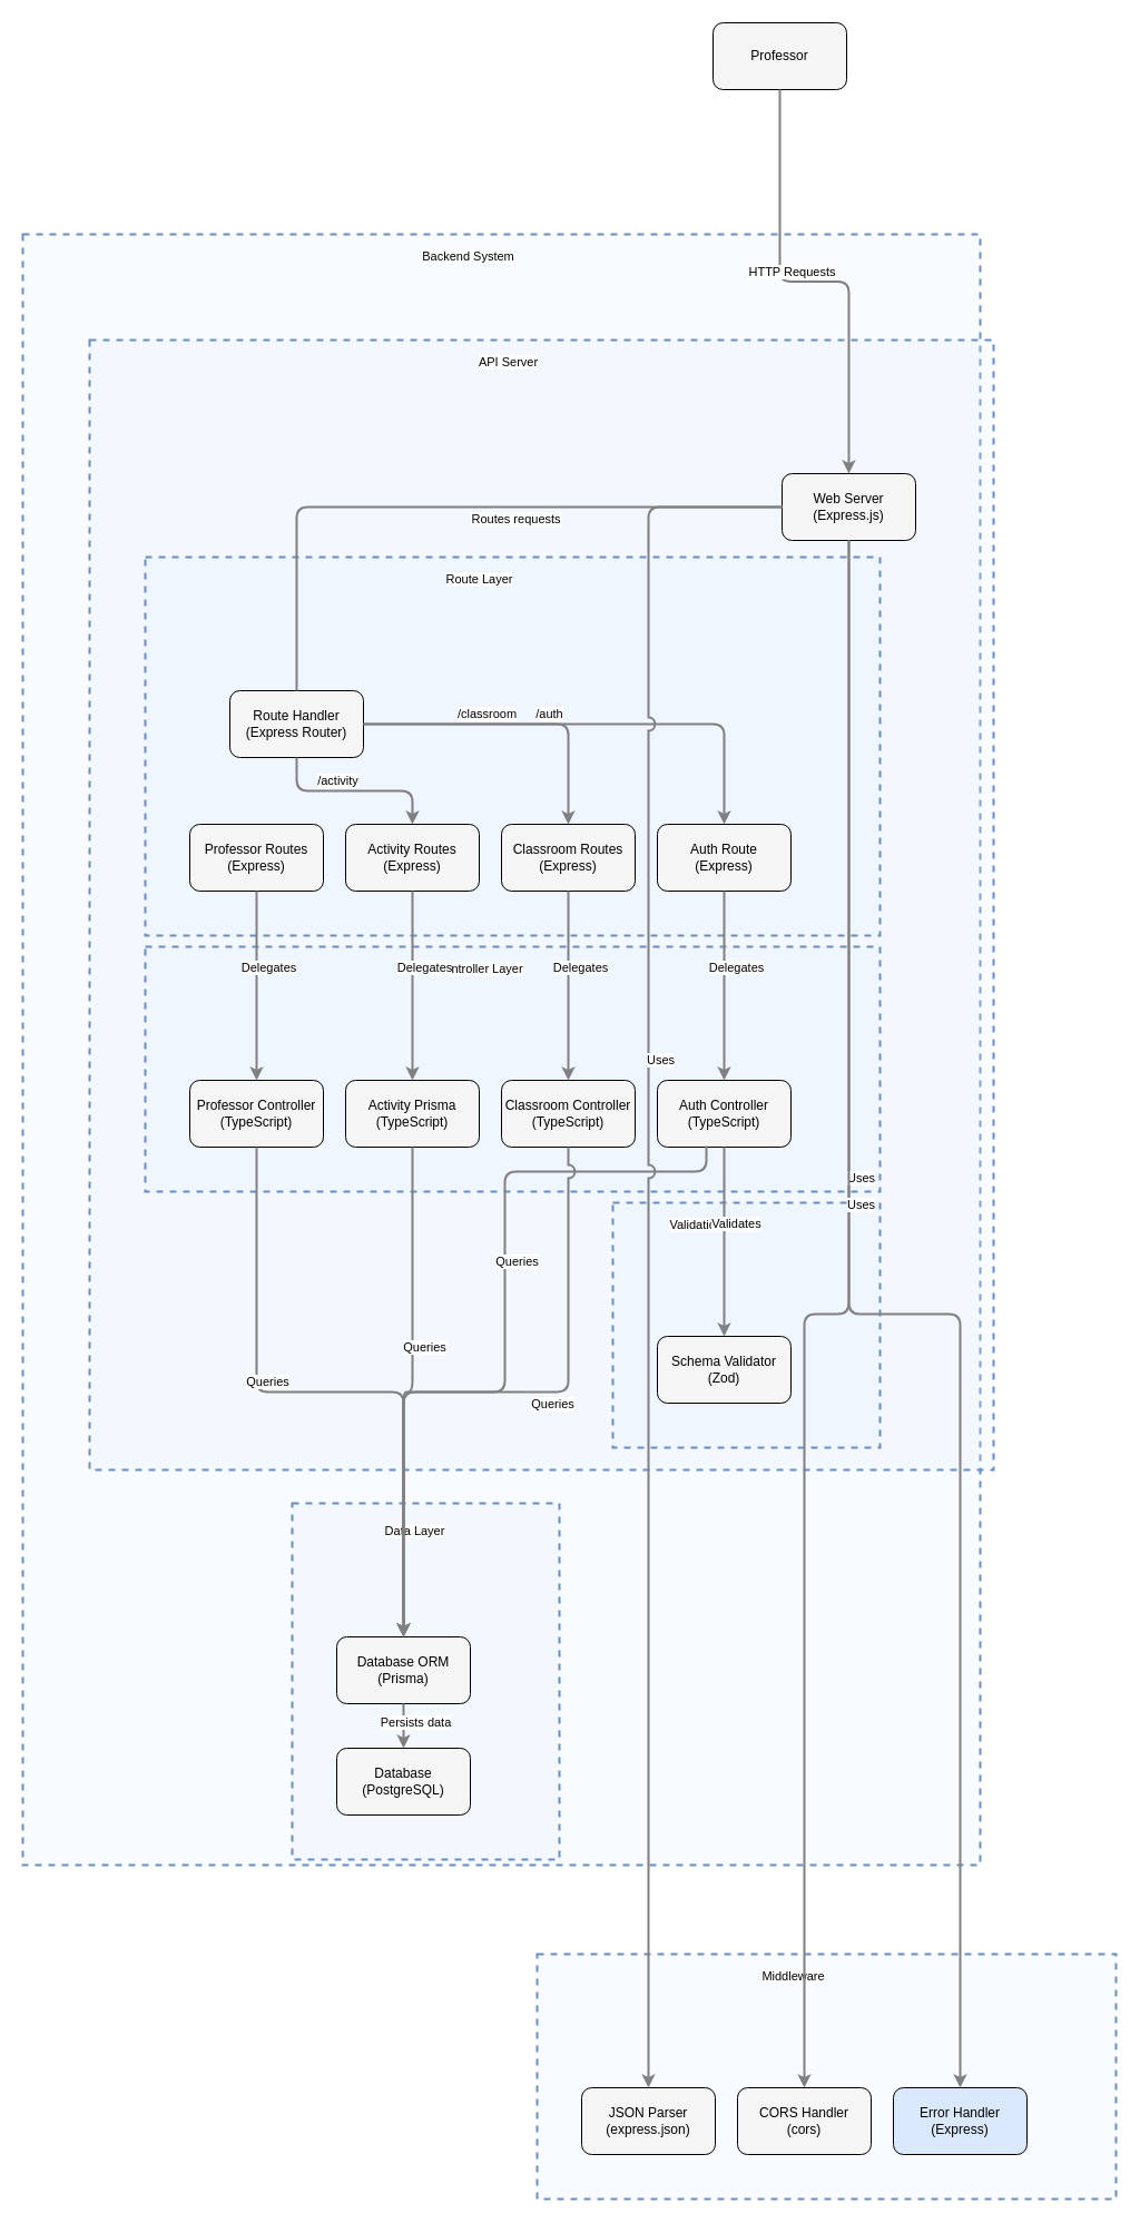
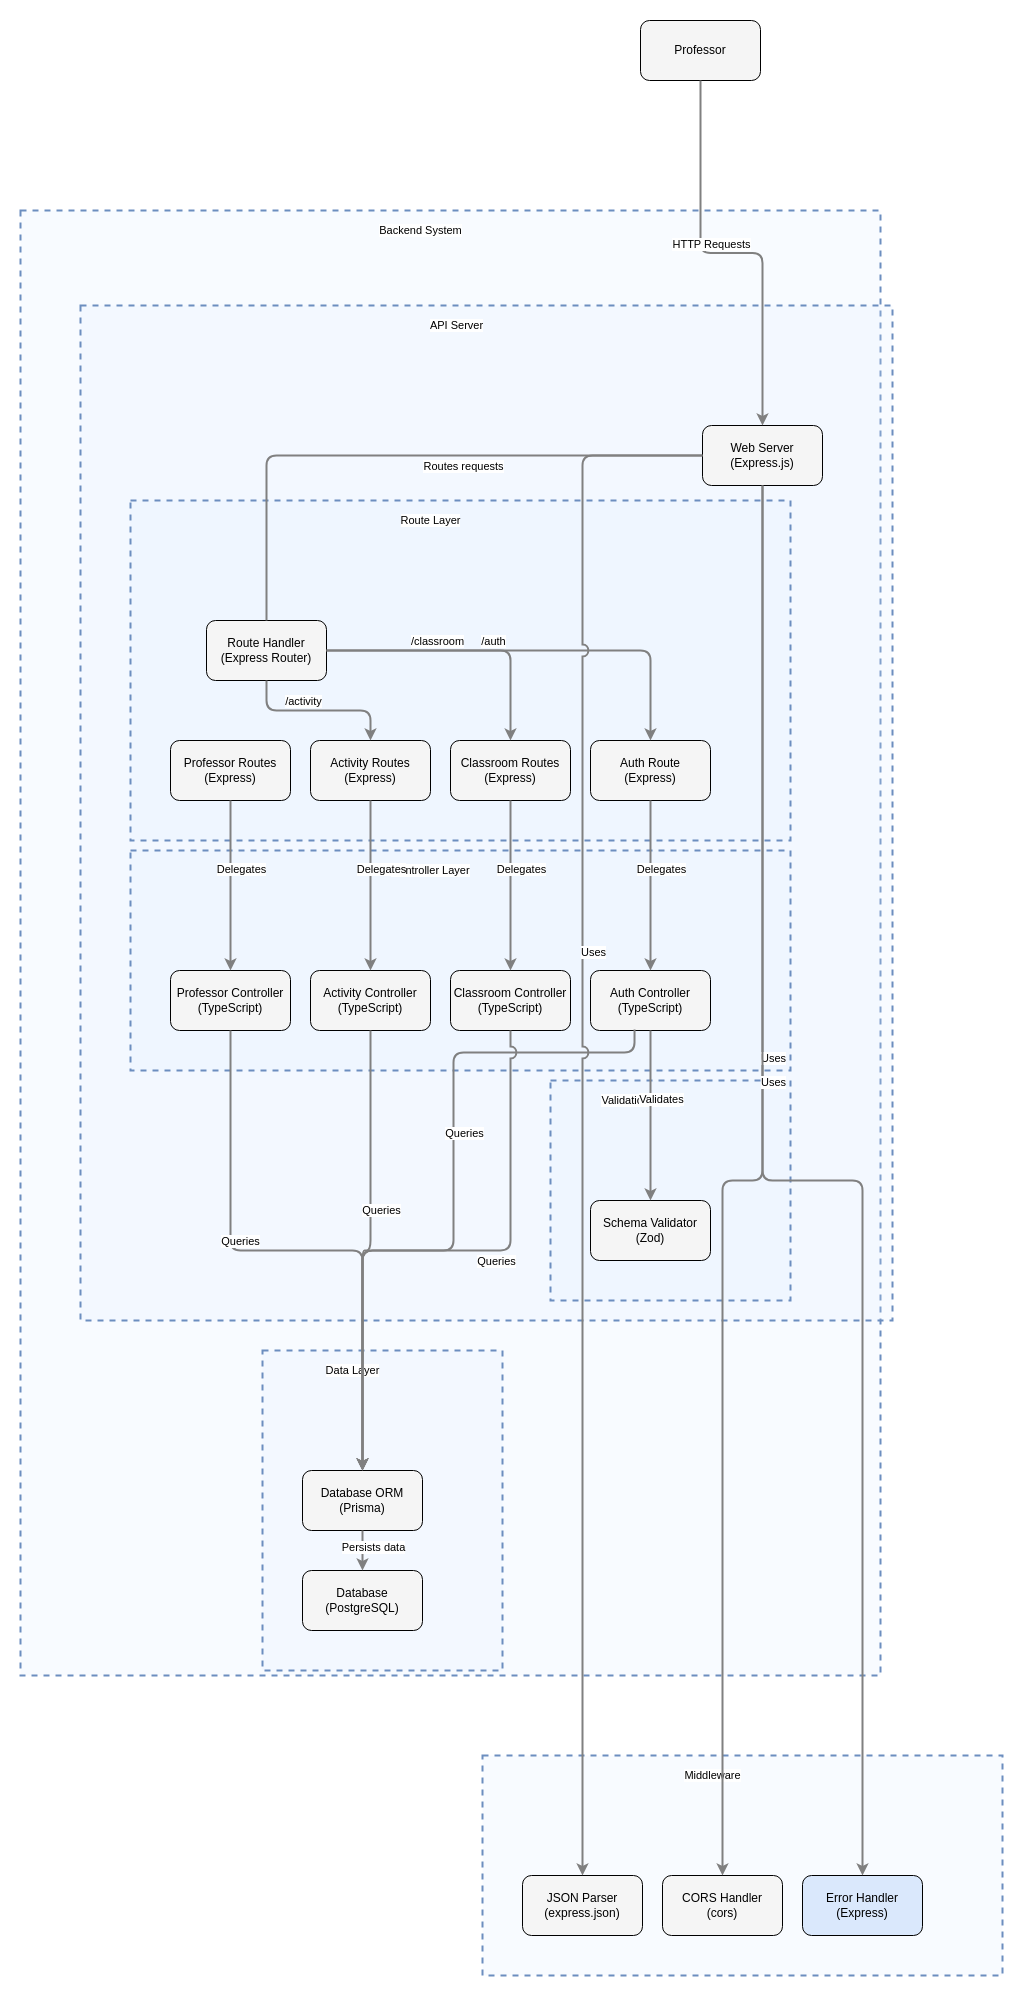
- <mxCell id="17" value="Activity Prisma&lt;br&gt;(TypeScript)" style="rounded=1;whiteSpace=wrap;html=1;fillColor=#f5f5f5" parent="16" vertex="1"><mxGeometry x="180" y="120" width="120" height="60" as="geometry" /></mxCell>
+ <mxCell id="17" value="Activity Controller&lt;br&gt;(TypeScript)" style="rounded=1;whiteSpace=wrap;html=1;fillColor=#f5f5f5" parent="16" vertex="1"><mxGeometry x="180" y="120" width="120" height="60" as="geometry" /></mxCell>
- <mxCell id="30" value="Data Layer" style="edgeLabel;html=1;align=center;verticalAlign=middle;resizable=0;labelBackgroundColor=white;spacing=5" parent="7" vertex="1"><mxGeometry x="270" y="1153" width="164" height="24" as="geometry" /></mxCell>
+ <mxCell id="30" value="Data Layer" style="edgeLabel;html=1;align=center;verticalAlign=middle;resizable=0;labelBackgroundColor=white;spacing=5" parent="7" vertex="1"><mxGeometry x="250" y="1148" width="164" height="24" as="geometry" /></mxCell>
